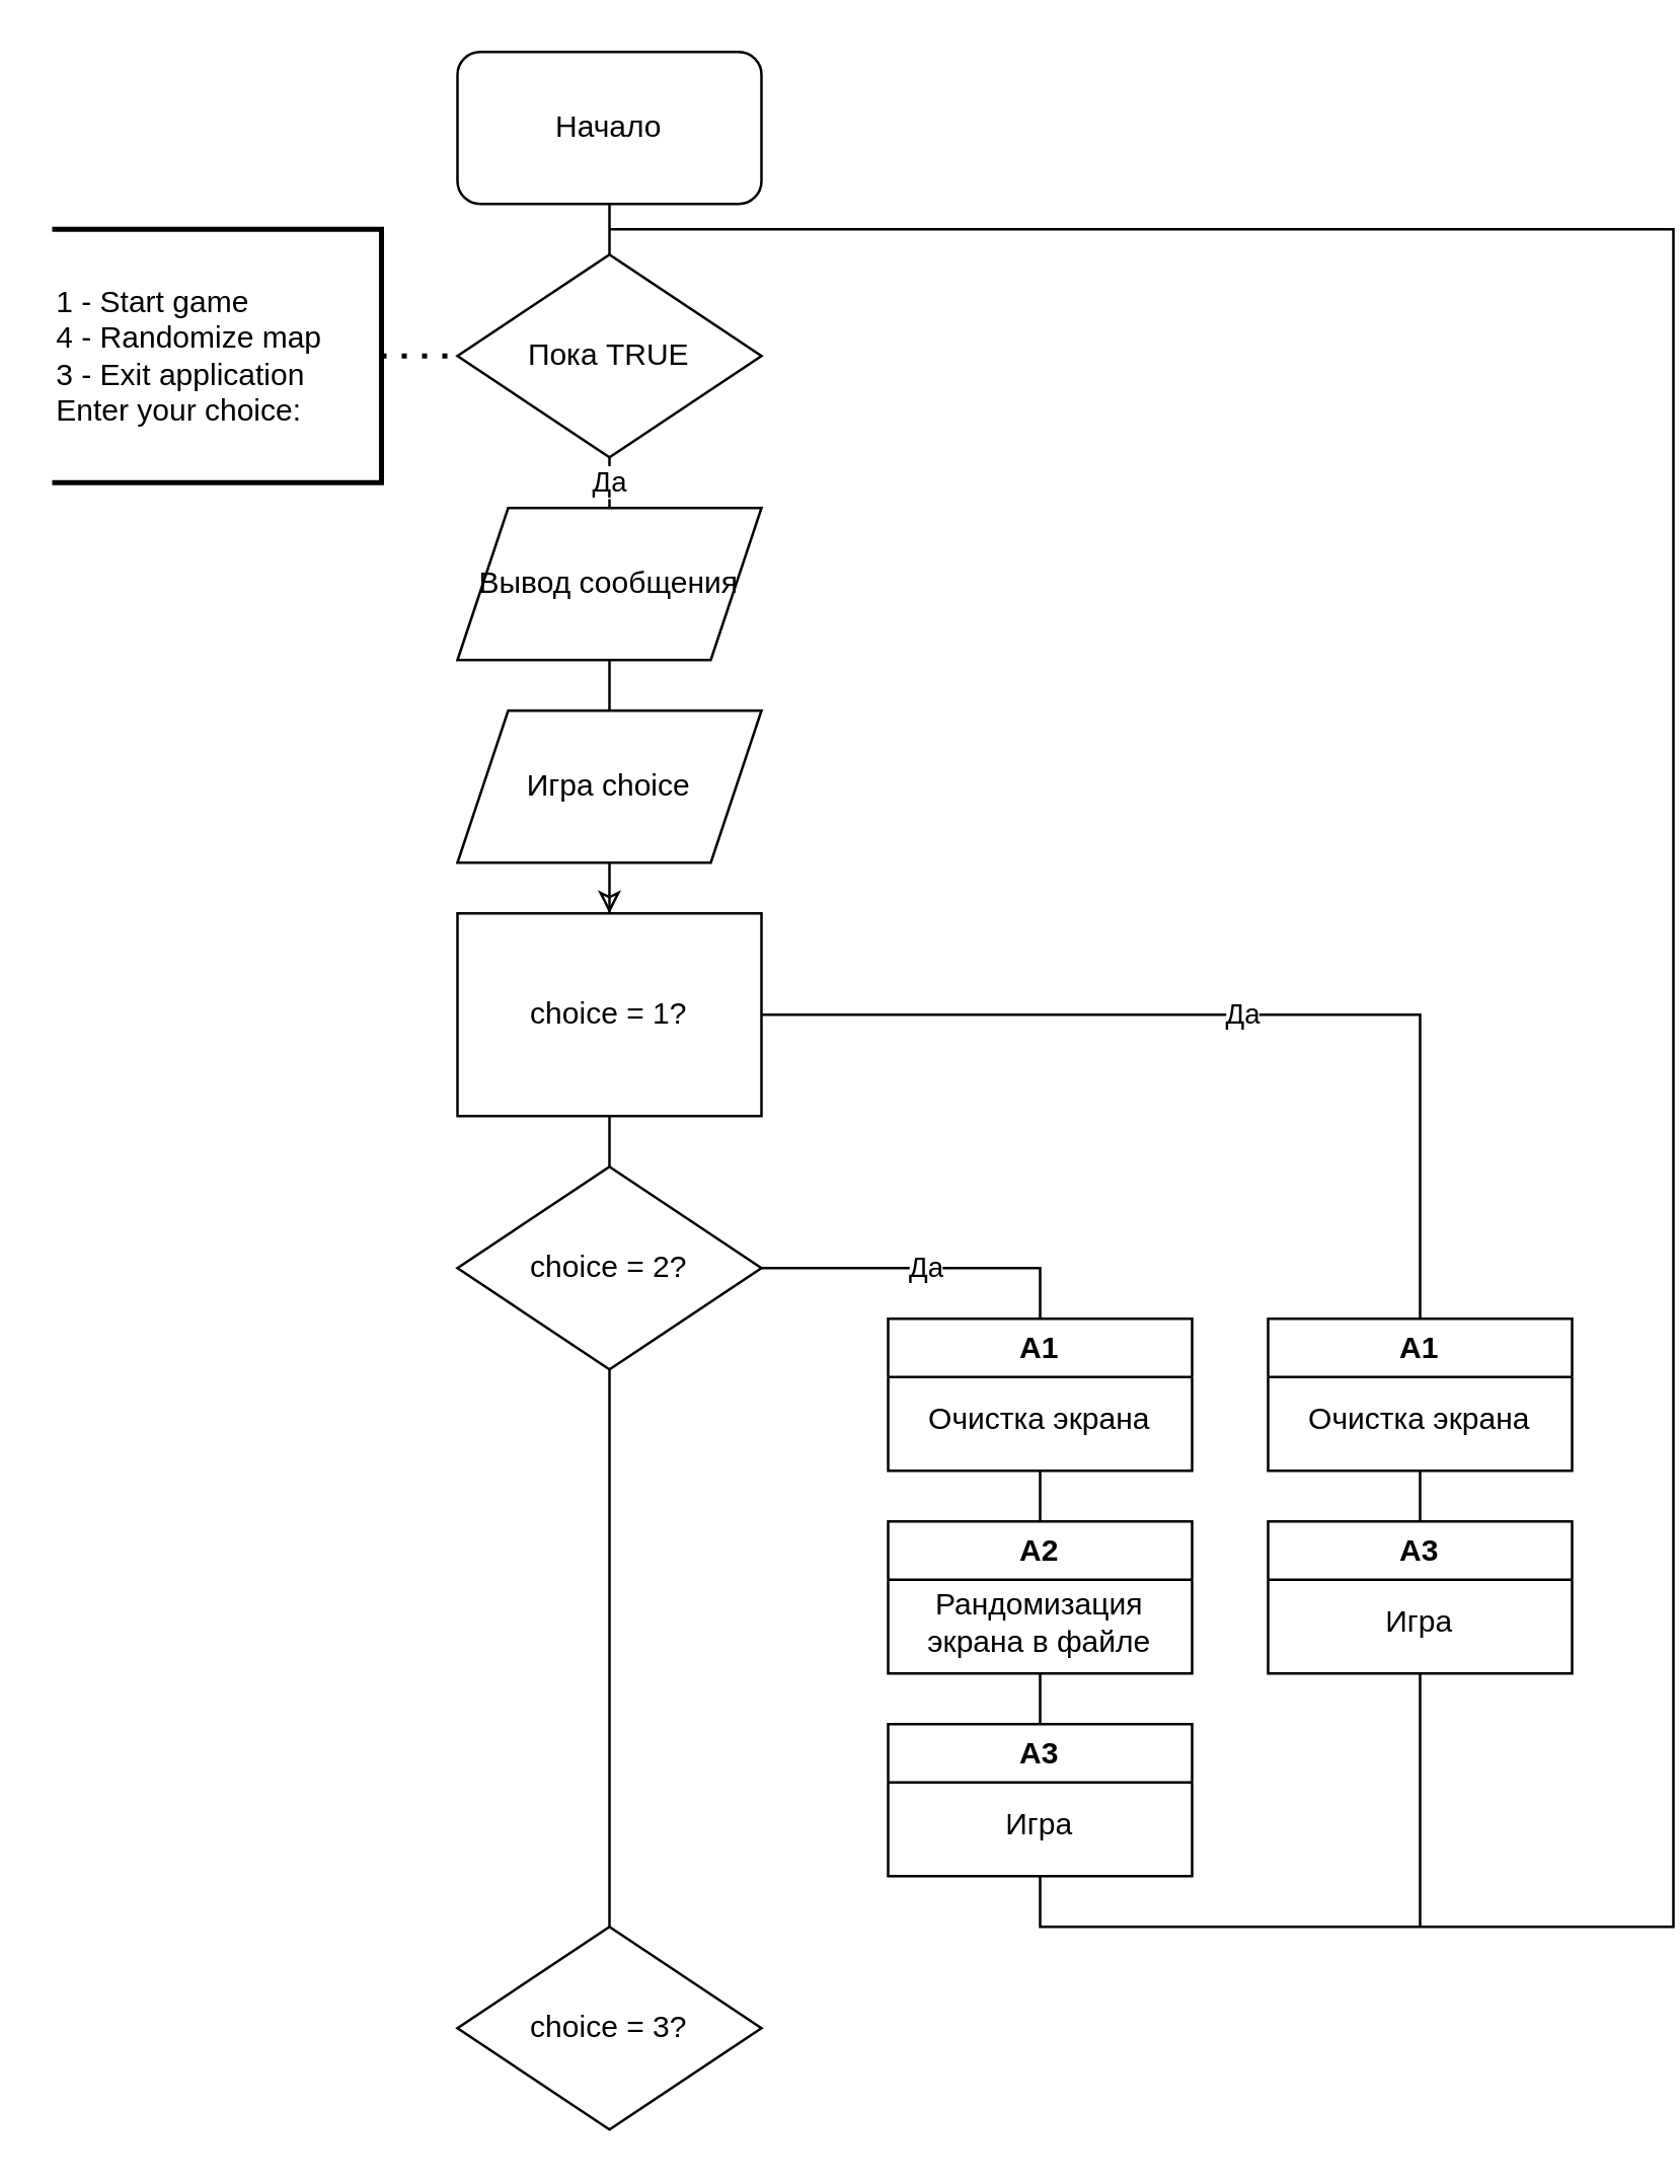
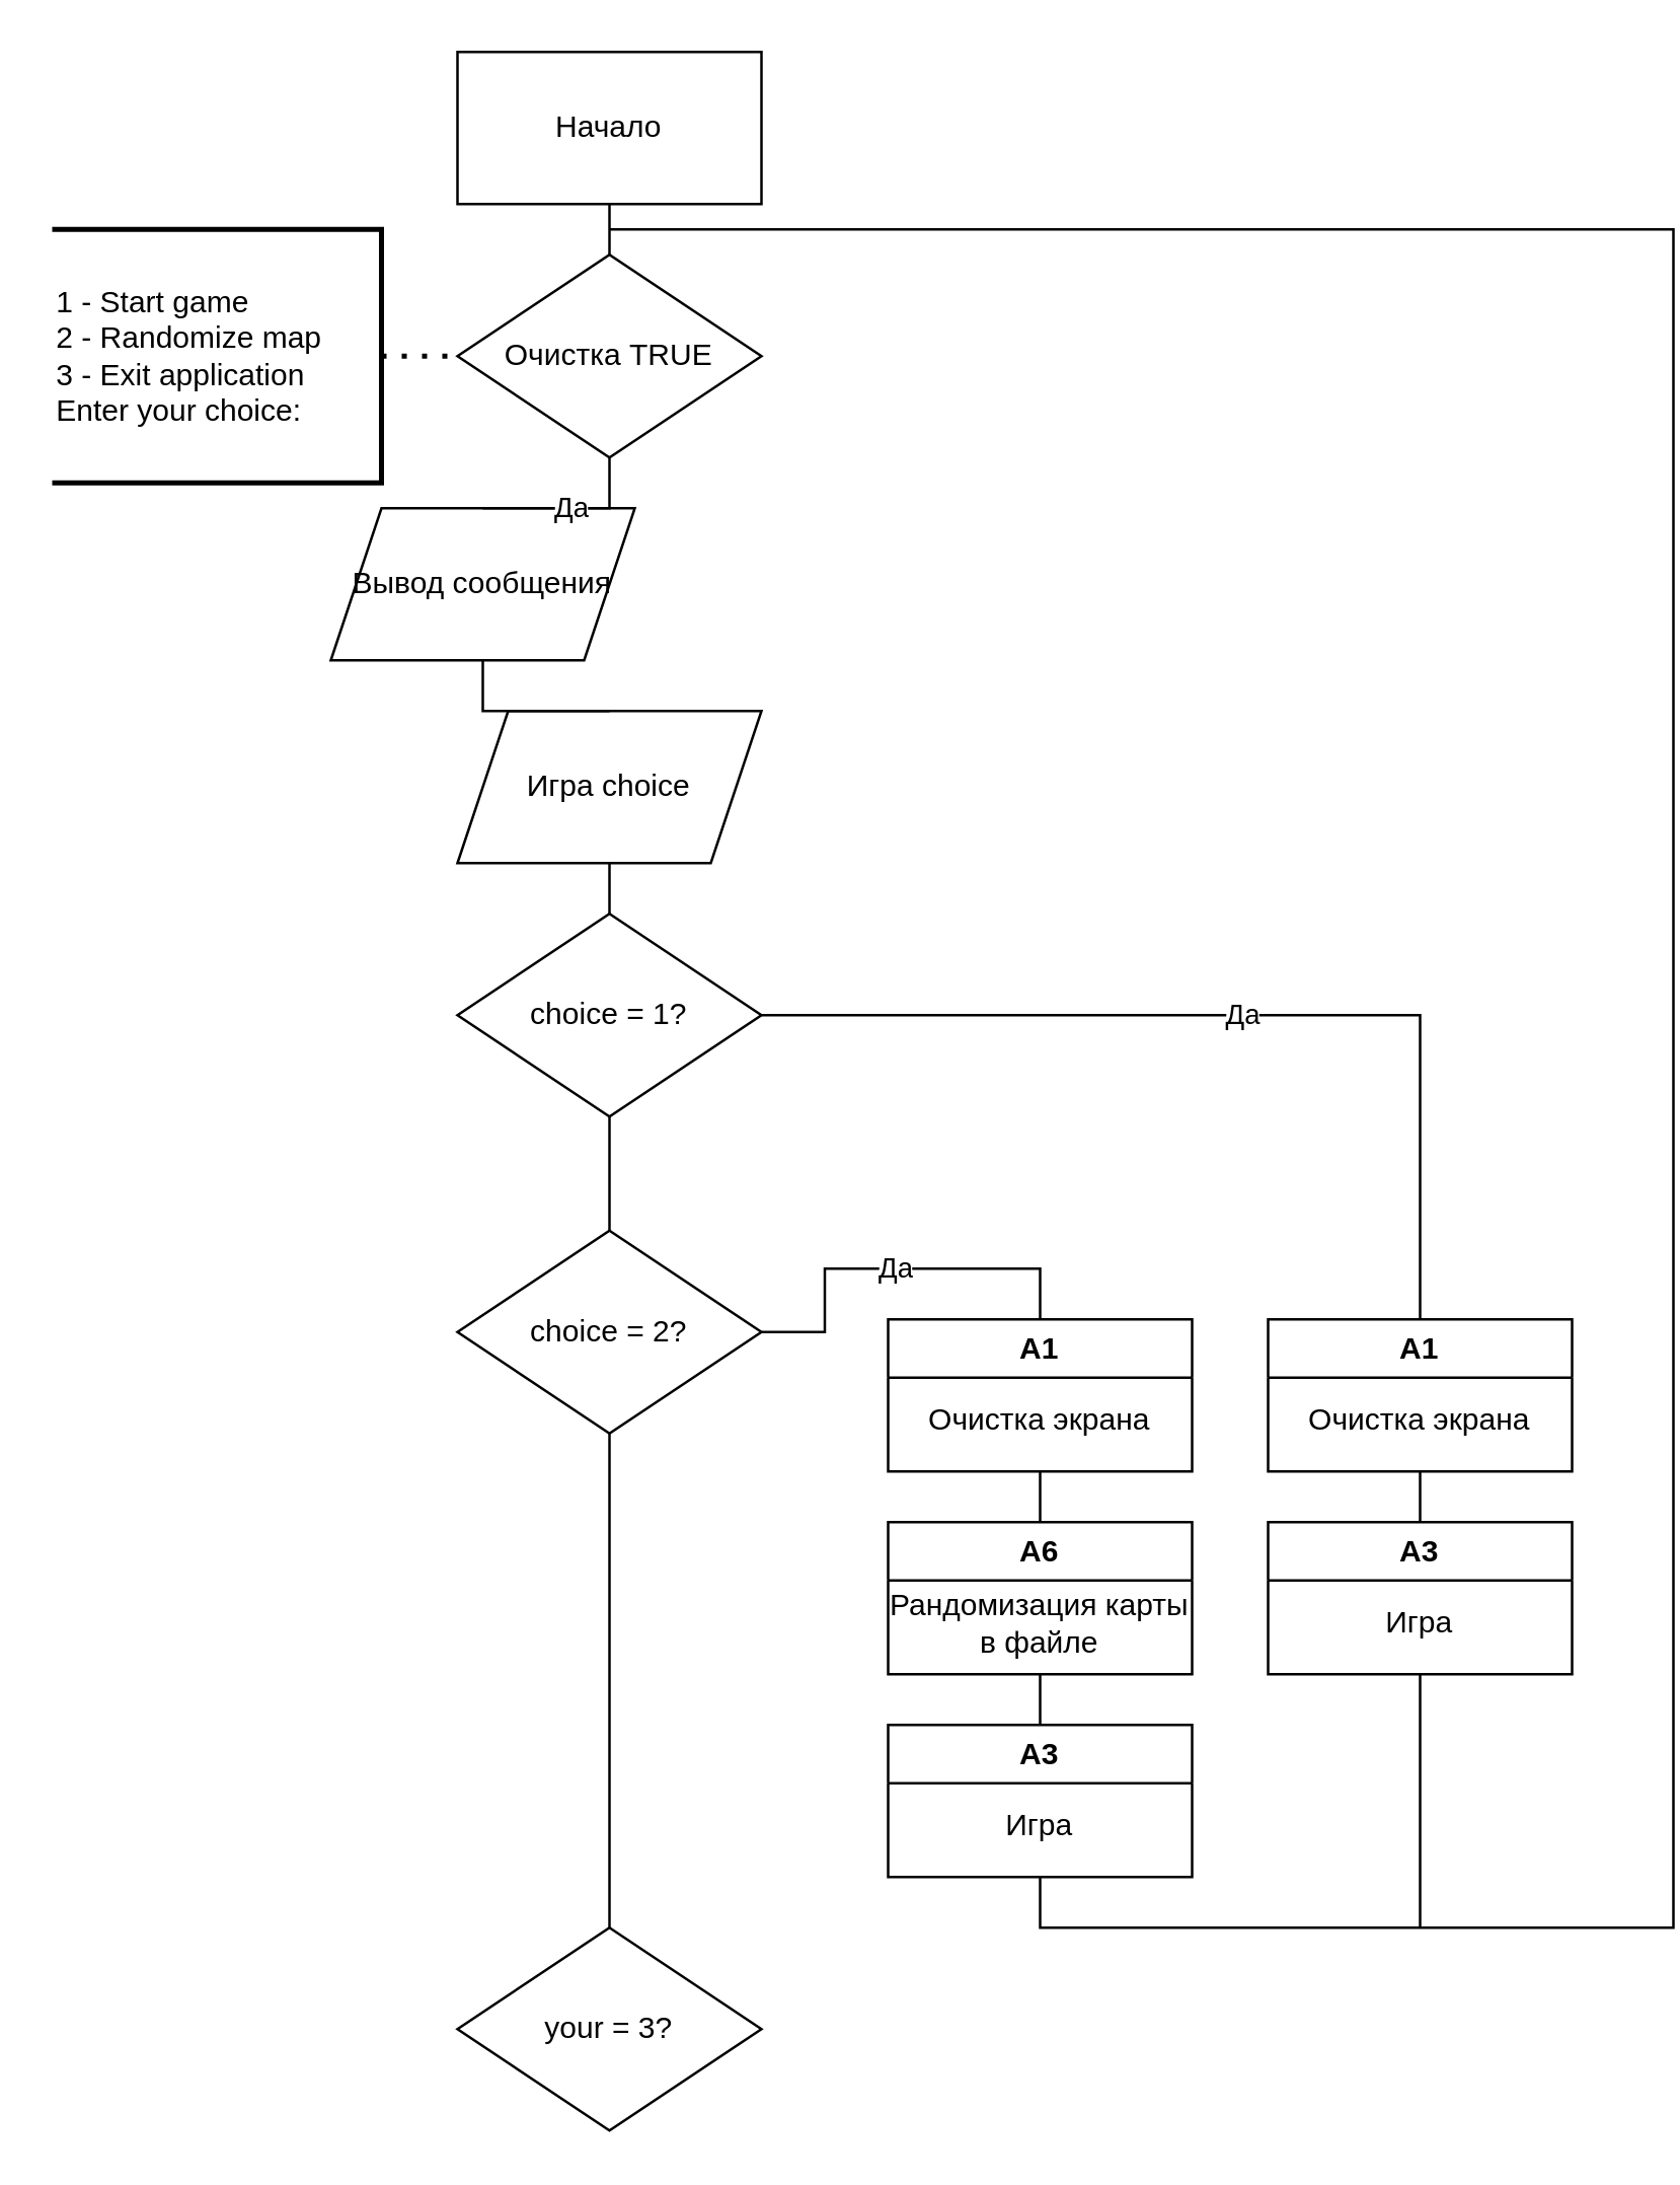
- <mxCell id="3" value="Начало" style="rounded=1;whiteSpace=wrap;html=1;" parent="1" vertex="1"><mxGeometry x="180" y="20" width="120" height="60" as="geometry" /></mxCell>
+ <mxCell id="3" value="Начало" style="whiteSpace=wrap;html=1;rounded=0;" parent="1" vertex="1"><mxGeometry x="180" y="20" width="120" height="60" as="geometry" /></mxCell>
- <mxCell id="4" value="1 - Start game&lt;br&gt;4 - Randomize map&lt;br&gt;3 - Exit application&lt;br&gt;Enter your choice:&amp;nbsp;" style="strokeWidth=2;html=1;shape=mxgraph.flowchart.annotation_1;align=left;pointerEvents=1;direction=west;" parent="1" vertex="1"><mxGeometry x="20" y="90" width="130" height="100" as="geometry" /></mxCell>
+ <mxCell id="4" value="1 - Start game&lt;br&gt;2 - Randomize map&lt;br&gt;3 - Exit application&lt;br&gt;Enter your choice:&amp;nbsp;" style="strokeWidth=2;html=1;shape=mxgraph.flowchart.annotation_1;align=left;pointerEvents=1;direction=west;" parent="1" vertex="1"><mxGeometry x="20" y="90" width="130" height="100" as="geometry" /></mxCell>
- <mxCell id="32" value="Пока TRUE" style="rhombus;whiteSpace=wrap;html=1;" parent="1" vertex="1"><mxGeometry x="180" y="100" width="120" height="80" as="geometry" /></mxCell>
+ <mxCell id="32" value="Очистка TRUE" style="rhombus;whiteSpace=wrap;html=1;" parent="1" vertex="1"><mxGeometry x="180" y="100" width="120" height="80" as="geometry" /></mxCell>
- <mxCell id="30" value="&lt;font style=&quot;&quot;&gt;Вывод сообщения&lt;br&gt;&lt;/font&gt;" style="shape=parallelogram;perimeter=parallelogramPerimeter;whiteSpace=wrap;html=1;fixedSize=1;" parent="1" vertex="1"><mxGeometry x="180" y="200" width="120" height="60" as="geometry" /></mxCell>
+ <mxCell id="30" value="&lt;font style=&quot;&quot;&gt;Вывод сообщения&lt;br&gt;&lt;/font&gt;" style="shape=parallelogram;perimeter=parallelogramPerimeter;whiteSpace=wrap;html=1;fixedSize=1;" parent="1" vertex="1"><mxGeometry x="130" y="200" width="120" height="60" as="geometry" /></mxCell>
- <mxCell id="5" style="edgeStyle=orthogonalEdgeStyle;rounded=0;orthogonalLoop=1;jettySize=auto;html=1;endArrow=classic;endFill=0;" parent="1" source="6" target="9" edge="1"><mxGeometry relative="1" as="geometry" /></mxCell>
+ <mxCell id="5" style="edgeStyle=orthogonalEdgeStyle;rounded=0;orthogonalLoop=1;jettySize=auto;html=1;endArrow=none;endFill=0;" parent="1" source="6" target="9" edge="1"><mxGeometry relative="1" as="geometry" /></mxCell>
- <mxCell id="9" value="choice = 1?" style="whiteSpace=wrap;html=1;rounded=0;" parent="1" vertex="1"><mxGeometry x="180" y="360" width="120" height="80" as="geometry" /></mxCell>
+ <mxCell id="9" value="choice = 1?" style="rhombus;whiteSpace=wrap;html=1;" parent="1" vertex="1"><mxGeometry x="180" y="360" width="120" height="80" as="geometry" /></mxCell>
- <mxCell id="14" value="choice = 2?" style="rhombus;whiteSpace=wrap;html=1;" parent="1" vertex="1"><mxGeometry x="180" y="460" width="120" height="80" as="geometry" /></mxCell>
+ <mxCell id="14" value="choice = 2?" style="rhombus;whiteSpace=wrap;html=1;" parent="1" vertex="1"><mxGeometry x="180" y="485" width="120" height="80" as="geometry" /></mxCell>
- <mxCell id="15" value="А2" style="swimlane;whiteSpace=wrap;html=1;" parent="1" vertex="1"><mxGeometry x="350" y="600" width="120" height="60" as="geometry" /></mxCell>
+ <mxCell id="15" value="А6" style="swimlane;whiteSpace=wrap;html=1;" parent="1" vertex="1"><mxGeometry x="350" y="600" width="120" height="60" as="geometry" /></mxCell>
- <mxCell id="16" value="Рандомизация экрана в файле" style="text;html=1;strokeColor=none;fillColor=none;align=center;verticalAlign=middle;whiteSpace=wrap;rounded=0;" parent="15" vertex="1"><mxGeometry y="20" width="120" height="40" as="geometry" /></mxCell>
+ <mxCell id="16" value="Рандомизация карты в файле" style="text;html=1;strokeColor=none;fillColor=none;align=center;verticalAlign=middle;whiteSpace=wrap;rounded=0;" parent="15" vertex="1"><mxGeometry y="20" width="120" height="40" as="geometry" /></mxCell>
- <mxCell id="28" value="choice = 3?" style="rhombus;whiteSpace=wrap;html=1;" parent="1" vertex="1"><mxGeometry x="180" y="760" width="120" height="80" as="geometry" /></mxCell>
+ <mxCell id="28" value="your = 3?" style="rhombus;whiteSpace=wrap;html=1;" parent="1" vertex="1"><mxGeometry x="180" y="760" width="120" height="80" as="geometry" /></mxCell>
